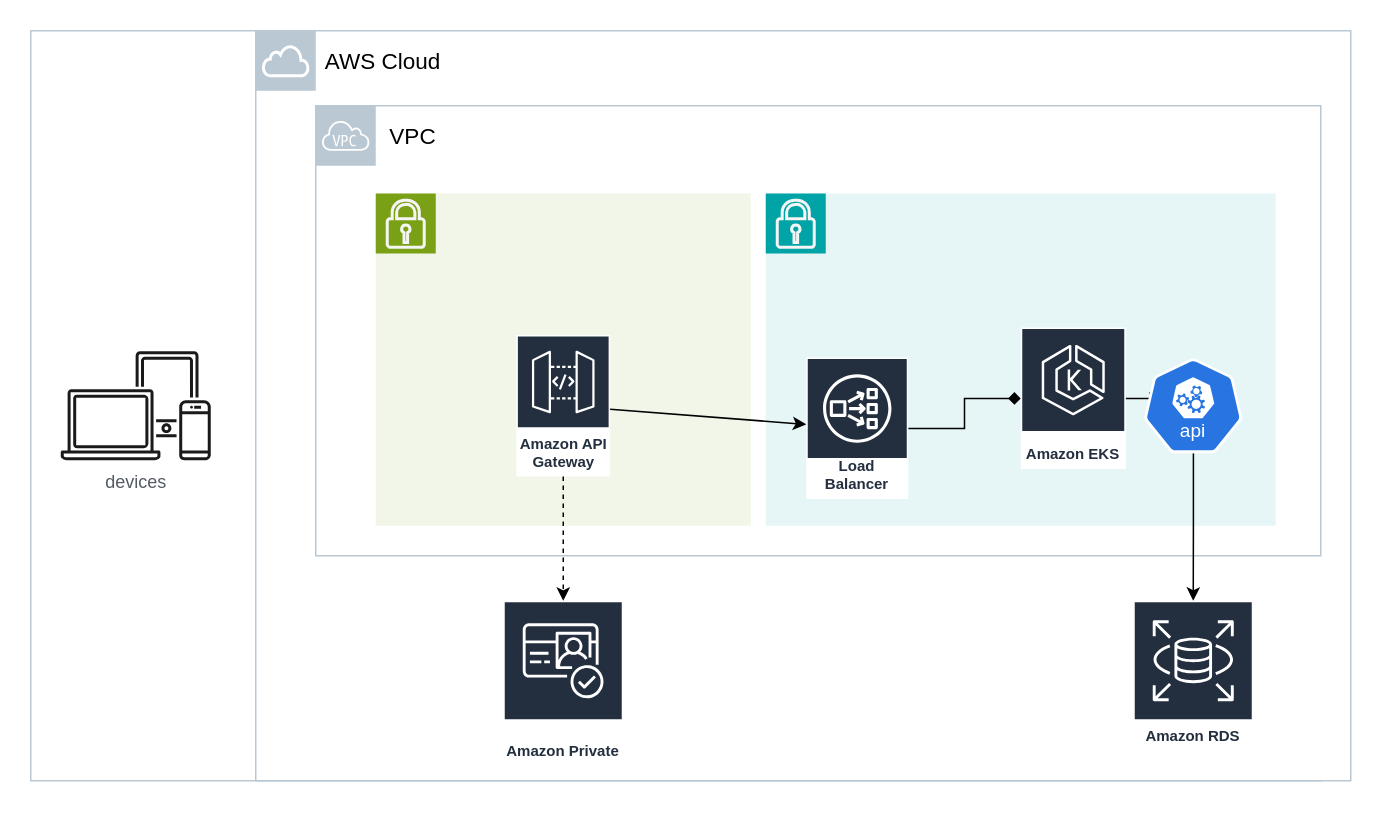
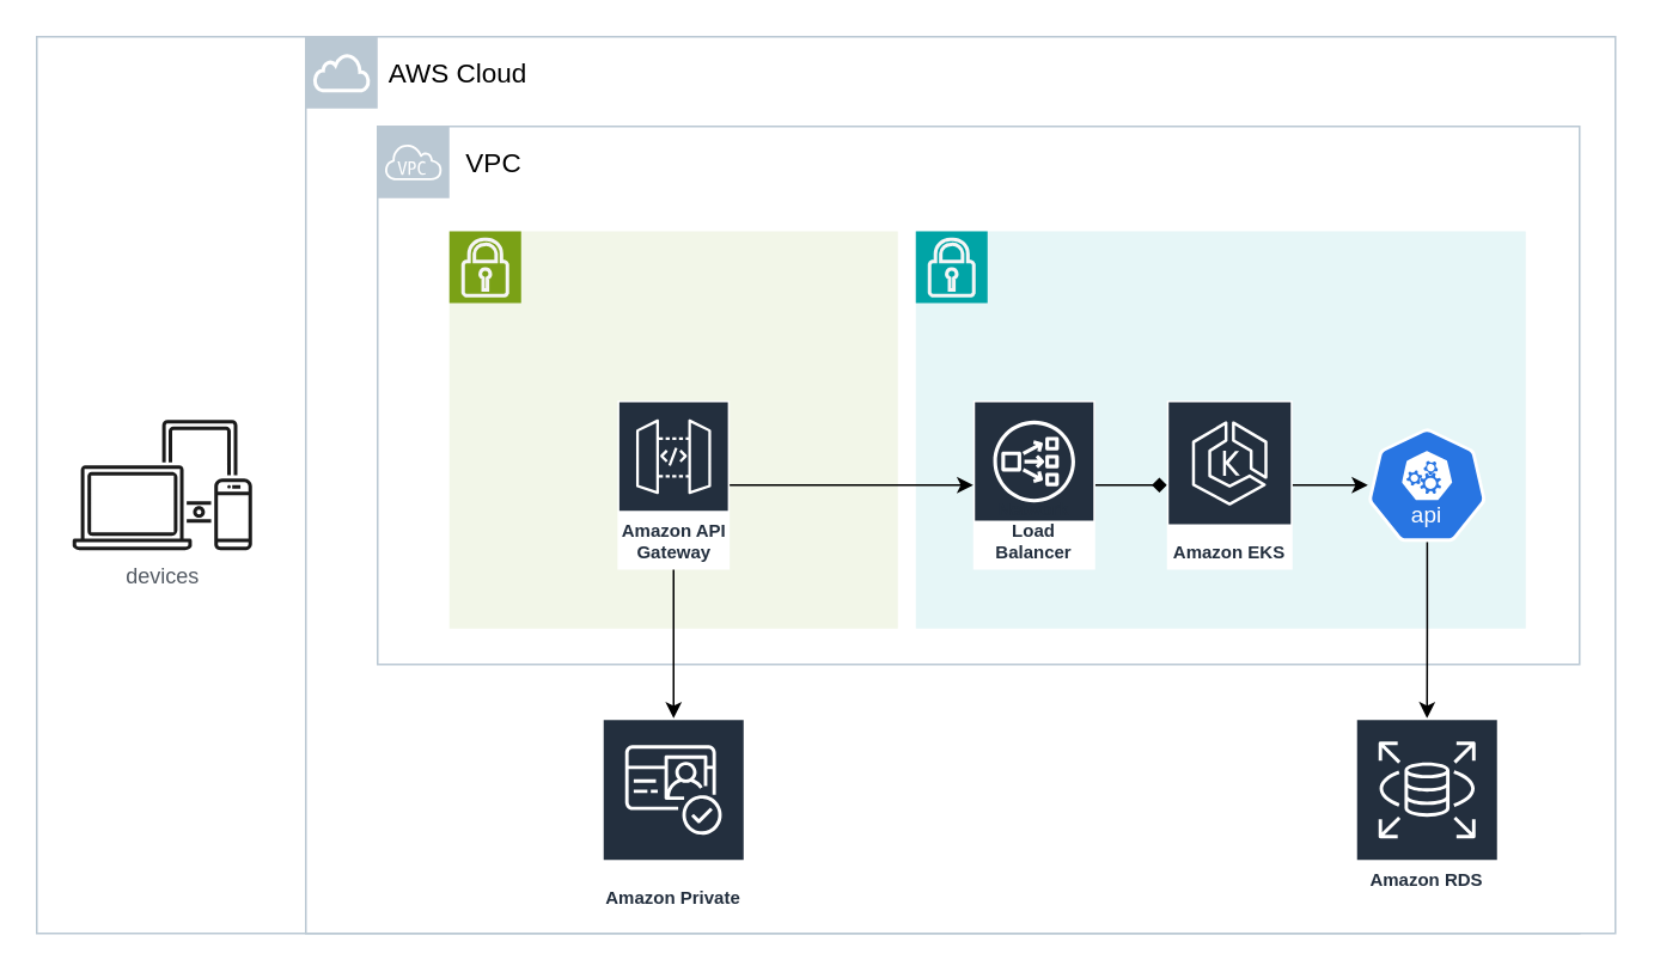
- <mxCell id="20" value="Amazon EKS" style="sketch=0;outlineConnect=0;fontColor=#232F3E;gradientColor=none;strokeColor=#ffffff;fillColor=#232F3E;dashed=0;verticalLabelPosition=middle;verticalAlign=bottom;align=center;html=1;whiteSpace=wrap;fontSize=10;fontStyle=1;spacing=3;shape=mxgraph.aws4.productIcon;prIcon=mxgraph.aws4.eks;" vertex="1" parent="1"><mxGeometry x="680" y="217.88" width="70" height="94.25" as="geometry" /></mxCell>
+ <mxCell id="20" value="Amazon EKS" style="sketch=0;outlineConnect=0;fontColor=#232F3E;gradientColor=none;strokeColor=#ffffff;fillColor=#232F3E;dashed=0;verticalLabelPosition=middle;verticalAlign=bottom;align=center;html=1;whiteSpace=wrap;fontSize=10;fontStyle=1;spacing=3;shape=mxgraph.aws4.productIcon;prIcon=mxgraph.aws4.eks;" vertex="1" parent="1"><mxGeometry x="650" y="222.88" width="70" height="94.25" as="geometry" /></mxCell>
- <mxCell id="18" value="Network Load Balancer" style="sketch=0;outlineConnect=0;fontColor=#232F3E;gradientColor=none;strokeColor=#ffffff;fillColor=#232F3E;dashed=0;verticalLabelPosition=middle;verticalAlign=bottom;align=center;html=1;whiteSpace=wrap;fontSize=10;fontStyle=1;spacing=3;shape=mxgraph.aws4.productIcon;prIcon=mxgraph.aws4.network_load_balancer;" vertex="1" parent="1"><mxGeometry x="537" y="237.88" width="68" height="94.25" as="geometry" /></mxCell>
+ <mxCell id="18" value="Network Load Balancer" style="sketch=0;outlineConnect=0;fontColor=#232F3E;gradientColor=none;strokeColor=#ffffff;fillColor=#232F3E;dashed=0;verticalLabelPosition=middle;verticalAlign=bottom;align=center;html=1;whiteSpace=wrap;fontSize=10;fontStyle=1;spacing=3;shape=mxgraph.aws4.productIcon;prIcon=mxgraph.aws4.network_load_balancer;" vertex="1" parent="1"><mxGeometry x="542" y="222.88" width="68" height="94.25" as="geometry" /></mxCell>
- <mxCell id="25" value="" style="endArrow=classic;html=1;rounded=0;dashed=1;" edge="1" parent="1" source="14" target="24"><mxGeometry width="50" height="50" relative="1" as="geometry"><mxPoint x="410" y="340" as="sourcePoint" /><mxPoint x="460" y="290" as="targetPoint" /><Array as="points"><mxPoint x="375" y="330" /></Array></mxGeometry></mxCell>
+ <mxCell id="25" value="" style="endArrow=classic;html=1;rounded=0;" edge="1" parent="1" source="14" target="24"><mxGeometry width="50" height="50" relative="1" as="geometry"><mxPoint x="410" y="340" as="sourcePoint" /><mxPoint x="460" y="290" as="targetPoint" /><Array as="points"><mxPoint x="375" y="330" /></Array></mxGeometry></mxCell>
